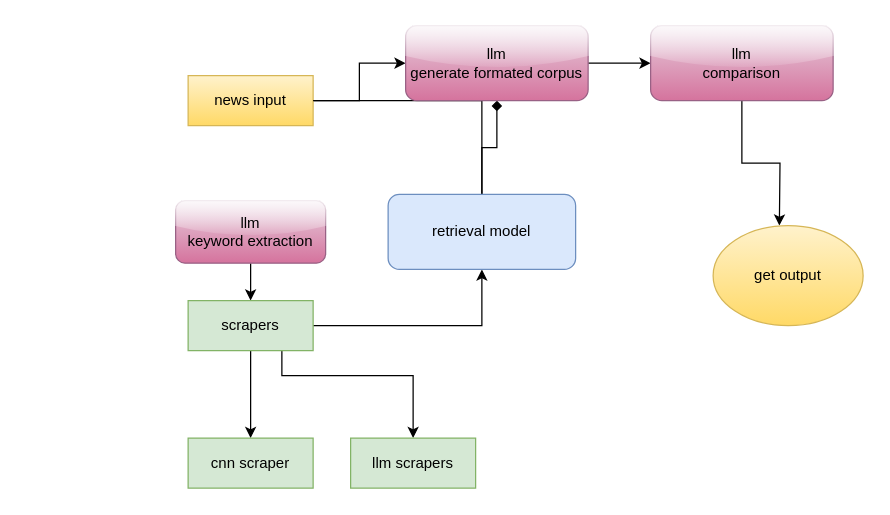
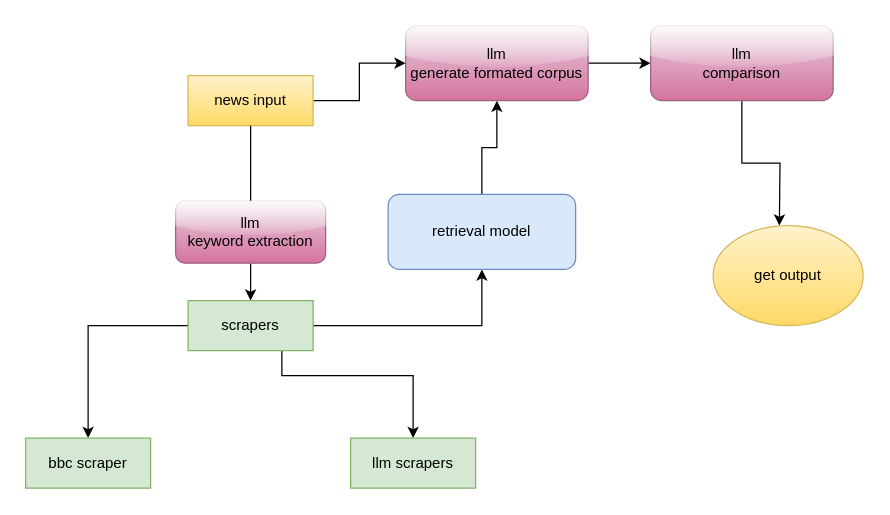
- <mxCell id="13" value="" style="edgeStyle=orthogonalEdgeStyle;rounded=0;orthogonalLoop=1;jettySize=auto;html=1;endArrow=none;" parent="1" source="4" target="15" edge="1"><mxGeometry relative="1" as="geometry"><mxPoint x="160" y="10" as="sourcePoint" /><mxPoint x="200" y="240" as="targetPoint" /></mxGeometry></mxCell>
+ <mxCell id="13" value="" style="edgeStyle=orthogonalEdgeStyle;rounded=0;orthogonalLoop=1;jettySize=auto;html=1;endArrow=none;" parent="1" source="4" target="12" edge="1"><mxGeometry relative="1" as="geometry"><mxPoint x="160" y="10" as="sourcePoint" /><mxPoint x="200" y="240" as="targetPoint" /></mxGeometry></mxCell>
- <mxCell id="14" style="edgeStyle=orthogonalEdgeStyle;rounded=0;orthogonalLoop=1;jettySize=auto;html=1;entryX=0.5;entryY=1;entryDx=0;entryDy=0;endArrow=diamond;" parent="1" source="15" target="17" edge="1"><mxGeometry relative="1" as="geometry" /></mxCell>
+ <mxCell id="14" style="edgeStyle=orthogonalEdgeStyle;rounded=0;orthogonalLoop=1;jettySize=auto;html=1;entryX=0.5;entryY=1;entryDx=0;entryDy=0;" parent="1" source="15" target="17" edge="1"><mxGeometry relative="1" as="geometry" /></mxCell>
+ <mxCell id="5" style="edgeStyle=orthogonalEdgeStyle;rounded=0;orthogonalLoop=1;jettySize=auto;html=1;" parent="1" source="9" target="10" edge="1"><mxGeometry relative="1" as="geometry" /></mxCell>
- <mxCell id="6" style="edgeStyle=orthogonalEdgeStyle;rounded=0;orthogonalLoop=1;jettySize=auto;html=1;" parent="1" source="9" target="11" edge="1"><mxGeometry relative="1" as="geometry" /></mxCell>
+ <mxCell id="10" value="bbc scraper" style="rounded=0;whiteSpace=wrap;html=1;fillColor=#d5e8d4;strokeColor=#82b366;" parent="1" vertex="1"><mxGeometry x="20" y="350" width="100" height="40" as="geometry" /></mxCell>
- <mxCell id="11" value="cnn scraper" style="rounded=0;whiteSpace=wrap;html=1;fillColor=#d5e8d4;strokeColor=#82b366;" parent="1" vertex="1"><mxGeometry x="150" y="350" width="100" height="40" as="geometry" /></mxCell>
